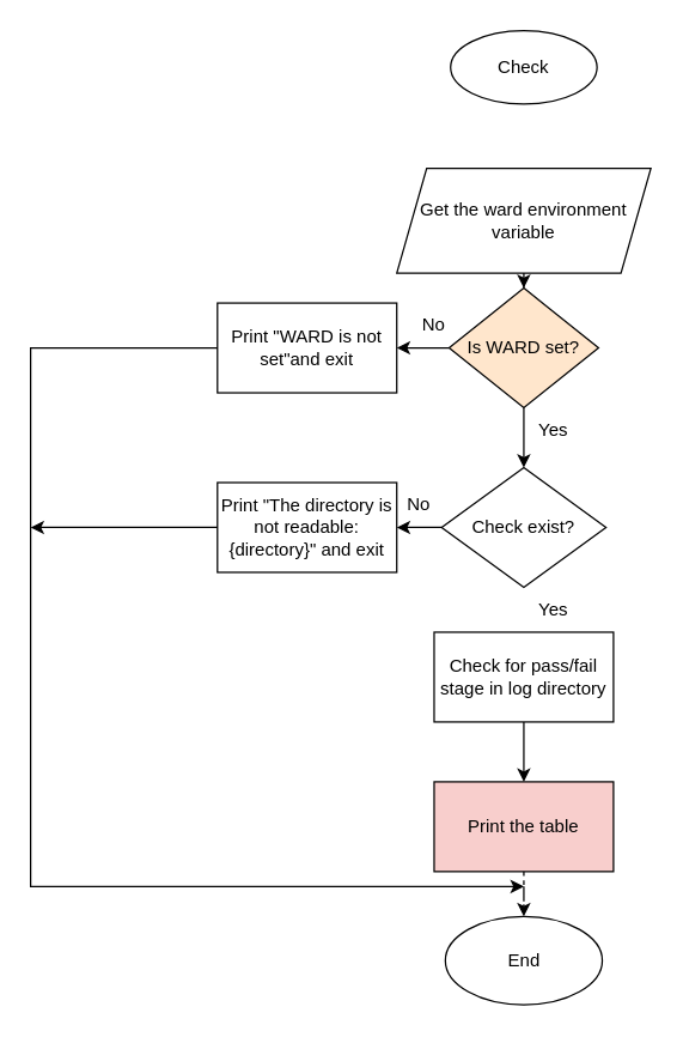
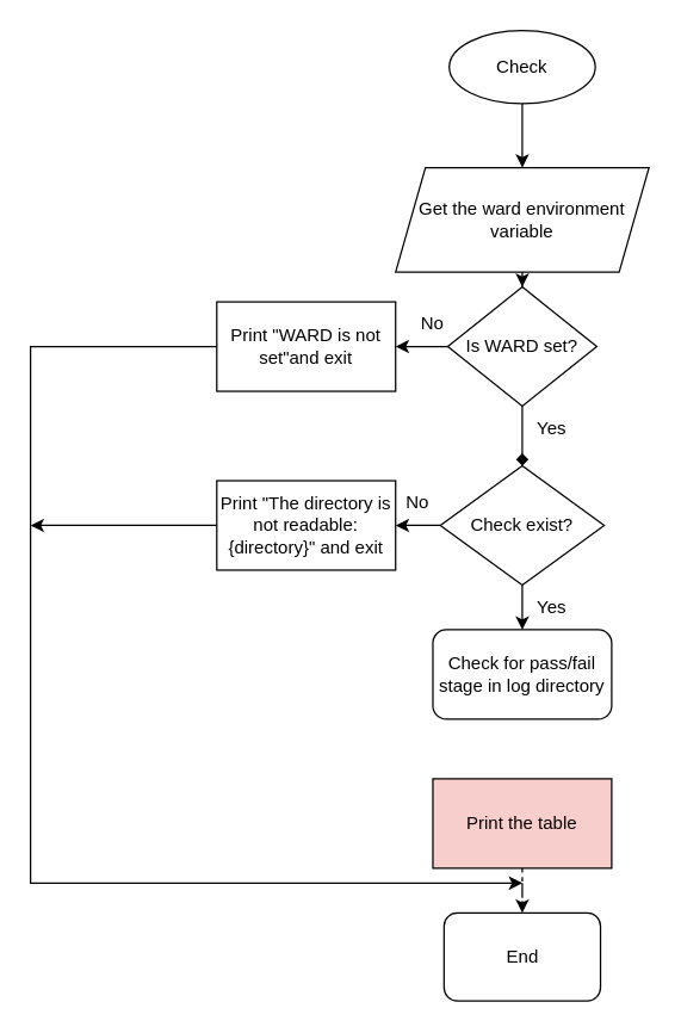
+ <mxCell id="2" value="" style="edgeStyle=orthogonalEdgeStyle;rounded=0;orthogonalLoop=1;jettySize=auto;html=1;" parent="1" source="3" target="5" edge="1"><mxGeometry relative="1" as="geometry" /></mxCell>
- <mxCell id="4" value="" style="edgeStyle=orthogonalEdgeStyle;rounded=0;orthogonalLoop=1;jettySize=auto;html=1;dashed=1;" parent="1" source="5" target="8" edge="1"><mxGeometry relative="1" as="geometry" /></mxCell>
+ <mxCell id="4" value="" style="edgeStyle=orthogonalEdgeStyle;rounded=0;orthogonalLoop=1;jettySize=auto;html=1;" parent="1" source="5" target="8" edge="1"><mxGeometry relative="1" as="geometry" /></mxCell>
- <mxCell id="8" value="Is WARD set?" style="rhombus;whiteSpace=wrap;html=1;fillColor=#ffe6cc;" parent="1" vertex="1"><mxGeometry x="300" y="192" width="100" height="80" as="geometry" /></mxCell>
+ <mxCell id="8" value="Is WARD set?" style="rhombus;whiteSpace=wrap;html=1;" parent="1" vertex="1"><mxGeometry x="300" y="192" width="100" height="80" as="geometry" /></mxCell>
- <mxCell id="7" value="" style="edgeStyle=orthogonalEdgeStyle;rounded=0;orthogonalLoop=1;jettySize=auto;html=1;" parent="1" source="8" target="12" edge="1"><mxGeometry relative="1" as="geometry" /></mxCell>
+ <mxCell id="7" value="" style="edgeStyle=orthogonalEdgeStyle;rounded=0;orthogonalLoop=1;jettySize=auto;html=1;endArrow=diamond;" parent="1" source="8" target="12" edge="1"><mxGeometry relative="1" as="geometry" /></mxCell>
+ <mxCell id="11" value="" style="edgeStyle=orthogonalEdgeStyle;rounded=0;orthogonalLoop=1;jettySize=auto;html=1;" parent="1" source="12" target="18" edge="1"><mxGeometry relative="1" as="geometry" /></mxCell>
- <mxCell id="18" value="Check for pass/fail stage in log directory" style="rounded=0;whiteSpace=wrap;html=1;" parent="1" vertex="1"><mxGeometry x="290" y="422" width="120" height="60" as="geometry" /></mxCell>
+ <mxCell id="18" value="Check for pass/fail stage in log directory" style="whiteSpace=wrap;html=1;rounded=1;" parent="1" vertex="1"><mxGeometry x="290" y="422" width="120" height="60" as="geometry" /></mxCell>
- <mxCell id="17" value="" style="edgeStyle=orthogonalEdgeStyle;rounded=0;orthogonalLoop=1;jettySize=auto;html=1;" parent="1" source="18" target="15" edge="1"><mxGeometry relative="1" as="geometry" /></mxCell>
- <mxCell id="16" value="End" style="ellipse;whiteSpace=wrap;html=1;" parent="1" vertex="1"><mxGeometry x="297.5" y="612" width="105" height="59" as="geometry" /></mxCell>
+ <mxCell id="16" value="End" style="whiteSpace=wrap;html=1;rounded=1;" parent="1" vertex="1"><mxGeometry x="297.5" y="612" width="105" height="59" as="geometry" /></mxCell>
